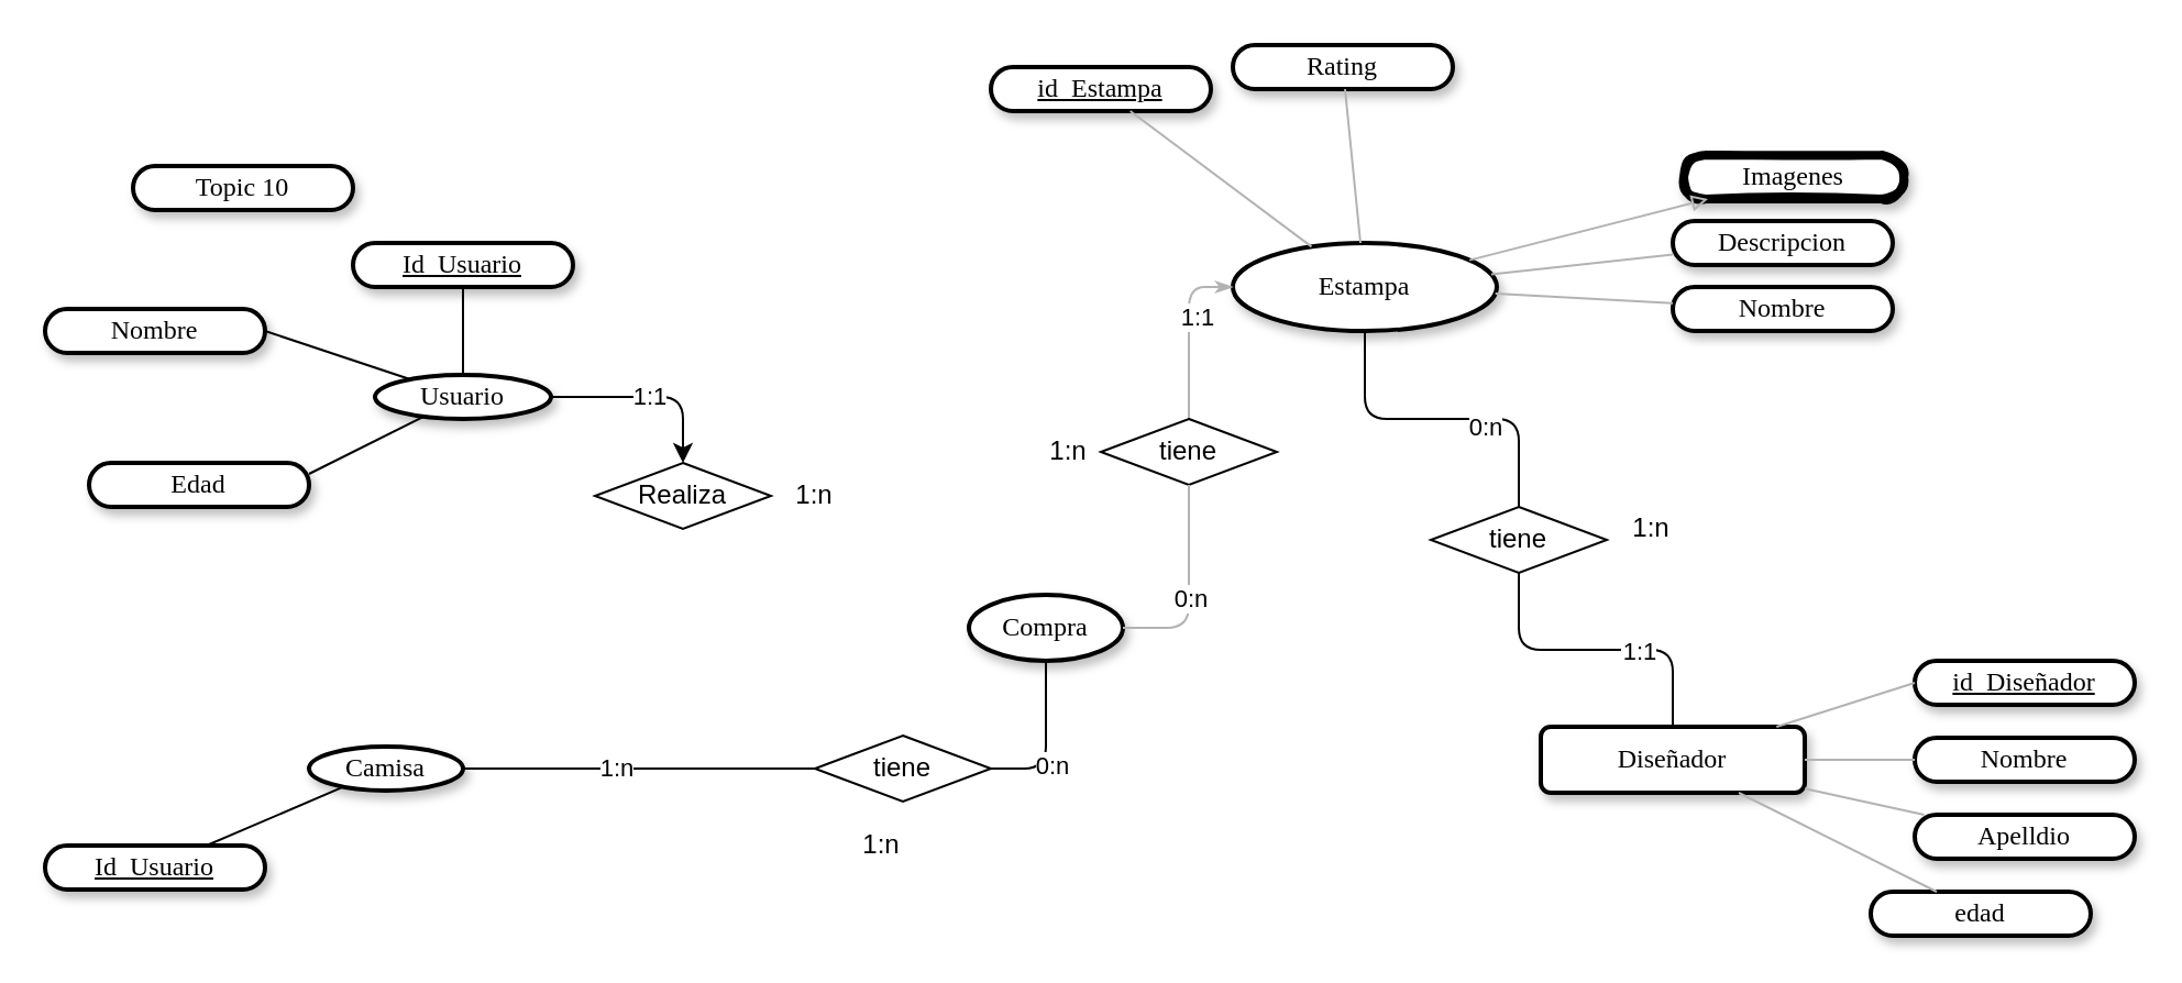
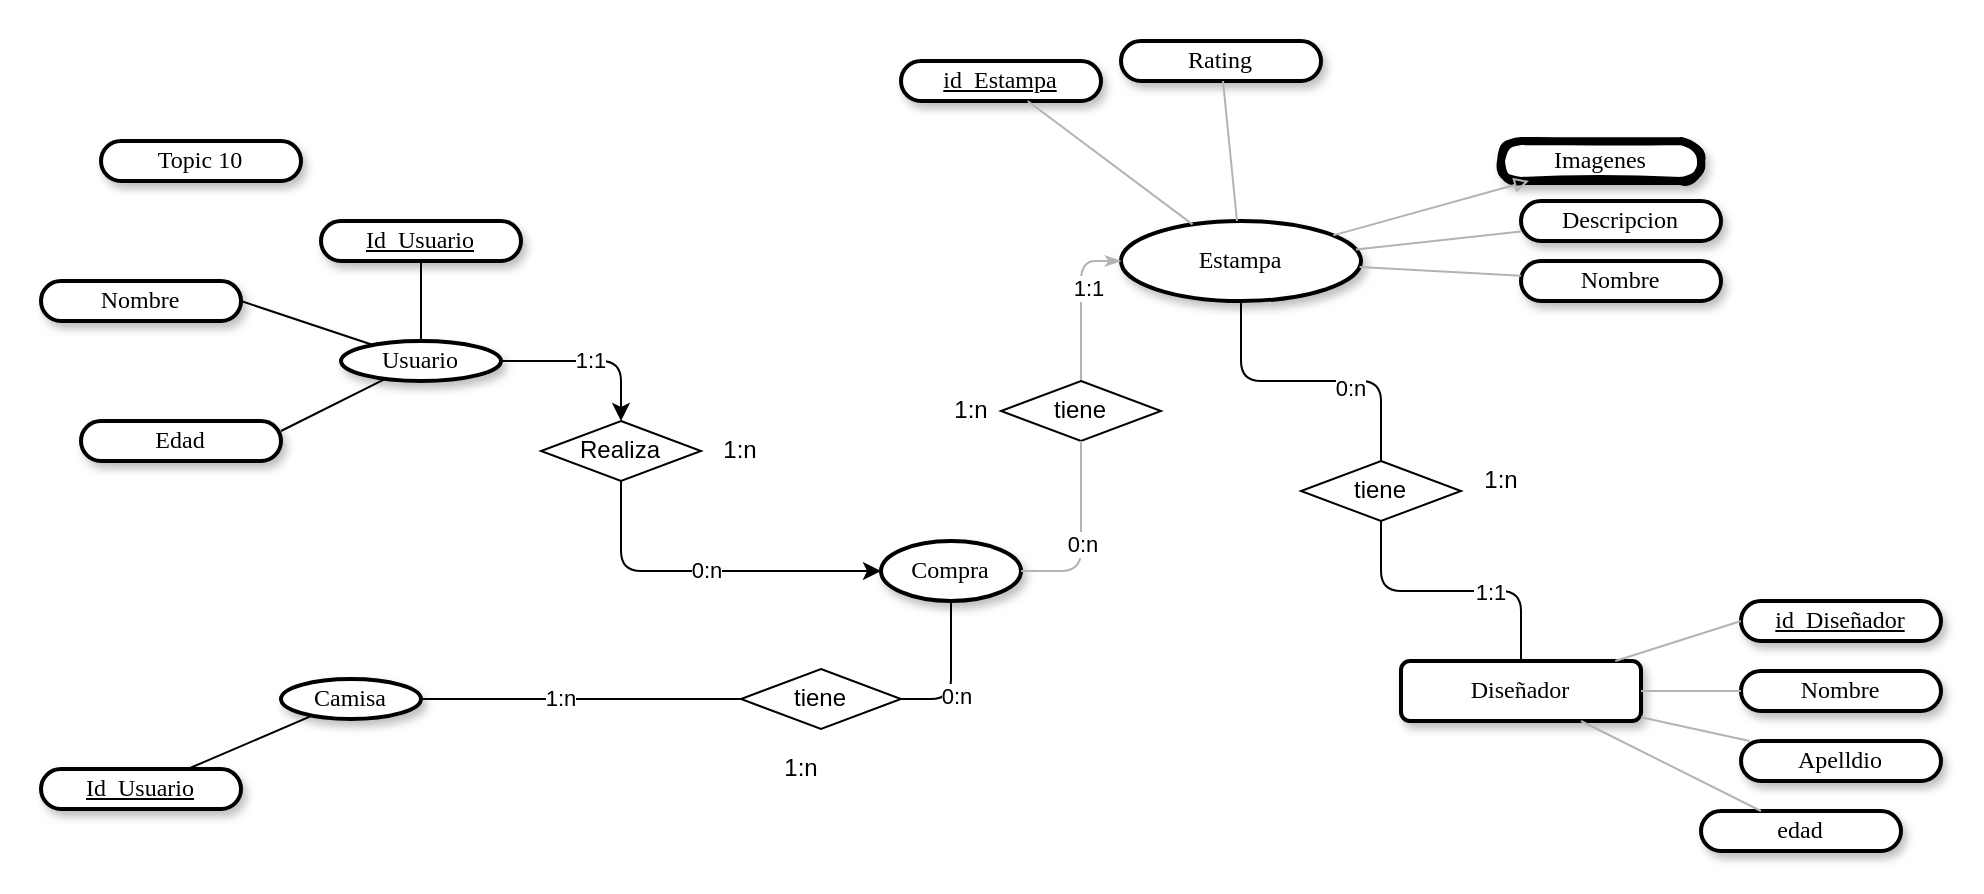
- <mxCell id="17" value="&lt;span&gt;Imagenes&lt;/span&gt;" style="whiteSpace=wrap;html=1;rounded=1;shadow=1;comic=0;labelBackgroundColor=none;strokeWidth=4;fontFamily=Verdana;fontSize=12;align=center;arcSize=50;sketch=1;glass=0;" parent="1" vertex="1"><mxGeometry x="765" y="70" width="100" height="20" as="geometry" /></mxCell>
+ <mxCell id="17" value="&lt;span&gt;Imagenes&lt;/span&gt;" style="whiteSpace=wrap;html=1;rounded=1;shadow=1;comic=0;labelBackgroundColor=none;strokeWidth=4;fontFamily=Verdana;fontSize=12;align=center;arcSize=50;sketch=1;glass=0;" parent="1" vertex="1"><mxGeometry x="750" y="70" width="100" height="20" as="geometry" /></mxCell>
- <mxCell id="2" value="&lt;span&gt;Topic 10&lt;/span&gt;" style="whiteSpace=wrap;html=1;rounded=1;shadow=1;comic=0;labelBackgroundColor=none;strokeWidth=2;fontFamily=Verdana;fontSize=12;align=center;arcSize=50;" parent="1" vertex="1"><mxGeometry x="60" y="75" width="100" height="20" as="geometry" /></mxCell>
+ <mxCell id="2" value="&lt;span&gt;Topic 10&lt;/span&gt;" style="whiteSpace=wrap;html=1;rounded=1;shadow=1;comic=0;labelBackgroundColor=none;strokeWidth=2;fontFamily=Verdana;fontSize=12;align=center;arcSize=50;" parent="1" vertex="1"><mxGeometry x="50" y="70" width="100" height="20" as="geometry" /></mxCell>
+ <mxCell id="38" value="0:n" style="edgeStyle=orthogonalEdgeStyle;orthogonalLoop=1;jettySize=auto;html=1;entryX=0;entryY=0.5;entryDx=0;entryDy=0;exitX=0.5;exitY=1;exitDx=0;exitDy=0;rounded=1;" edge="1" parent="1" source="39" target="10"><mxGeometry relative="1" as="geometry" /></mxCell>
